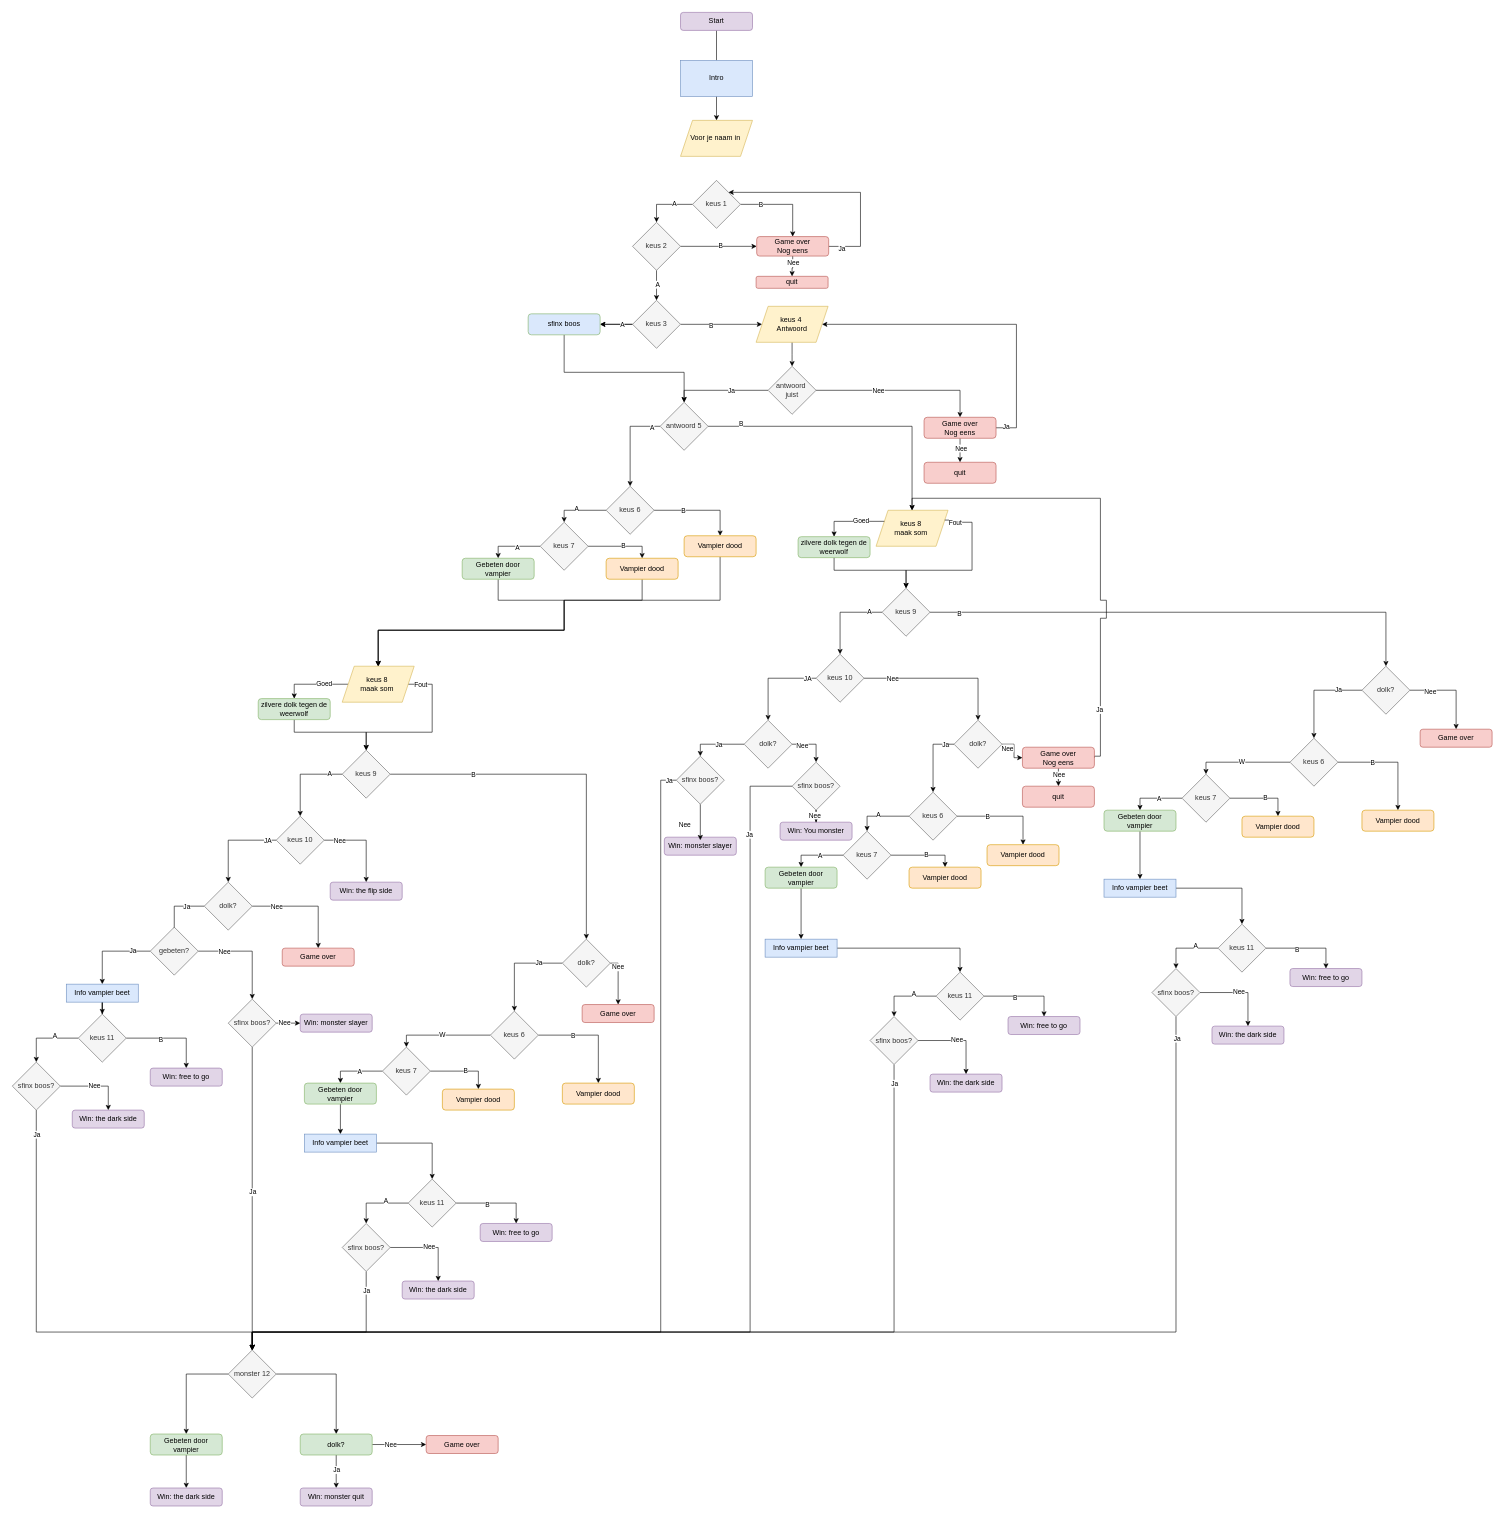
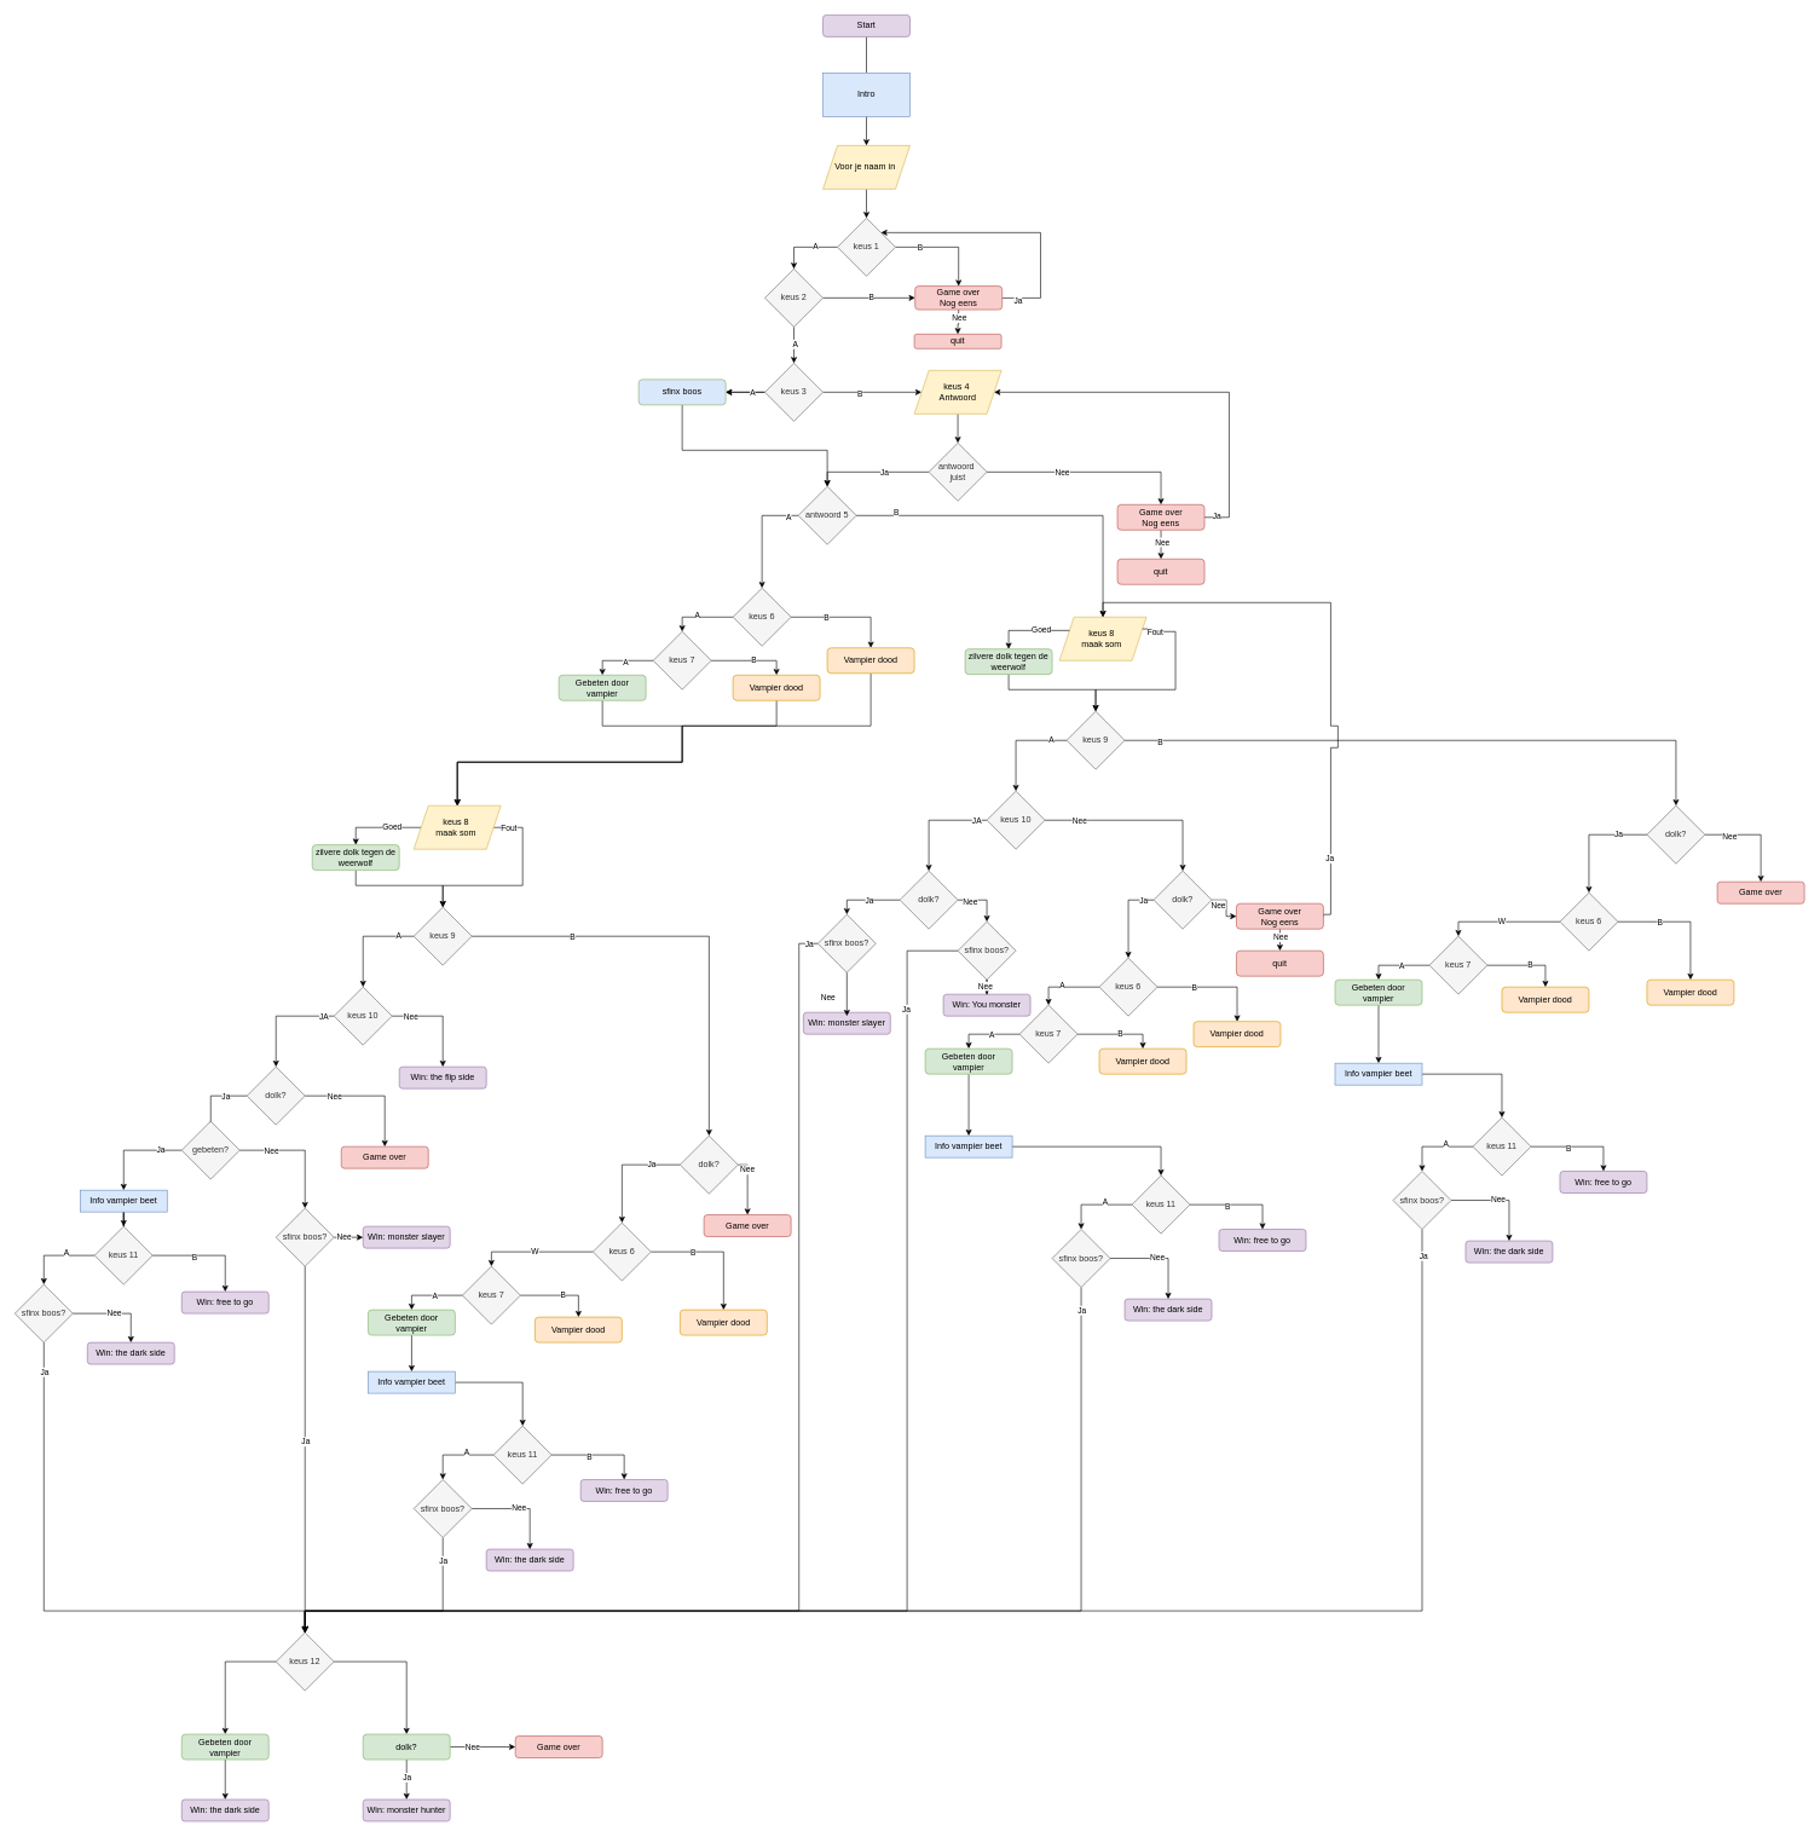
+ <mxCell id="6" style="edgeStyle=orthogonalEdgeStyle;rounded=0;orthogonalLoop=1;jettySize=auto;html=1;" parent="1" source="7" target="12" edge="1"><mxGeometry relative="1" as="geometry" /></mxCell>
- <mxCell id="250" value="monster 12" style="rhombus;whiteSpace=wrap;html=1;fillColor=#f5f5f5;fontColor=#333333;strokeColor=#666666;" parent="1" vertex="1"><mxGeometry x="380" y="2250" width="80" height="80" as="geometry" /></mxCell>
+ <mxCell id="250" value="keus 12" style="rhombus;whiteSpace=wrap;html=1;fillColor=#f5f5f5;fontColor=#333333;strokeColor=#666666;" parent="1" vertex="1"><mxGeometry x="380" y="2250" width="80" height="80" as="geometry" /></mxCell>
- <mxCell id="259" value="Win: monster quit" style="rounded=1;whiteSpace=wrap;html=1;fillColor=#e1d5e7;strokeColor=#9673a6;" parent="1" vertex="1"><mxGeometry x="500" y="2480" width="120" height="30" as="geometry" /></mxCell>
+ <mxCell id="259" value="Win: monster hunter" style="rounded=1;whiteSpace=wrap;html=1;fillColor=#e1d5e7;strokeColor=#9673a6;" parent="1" vertex="1"><mxGeometry x="500" y="2480" width="120" height="30" as="geometry" /></mxCell>
